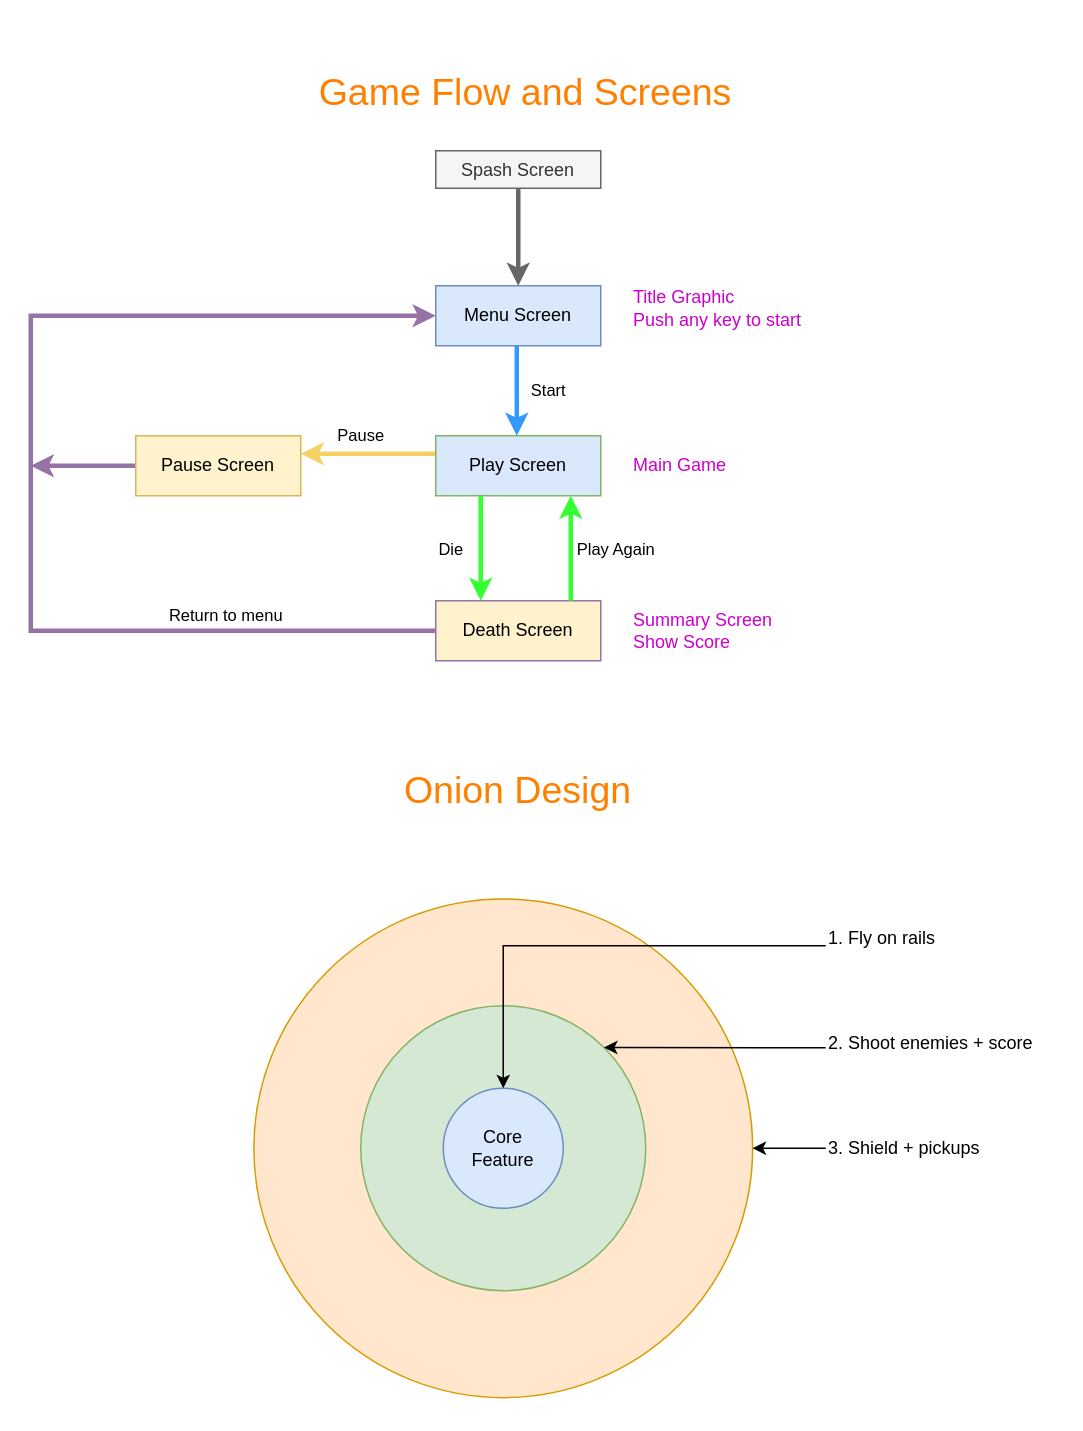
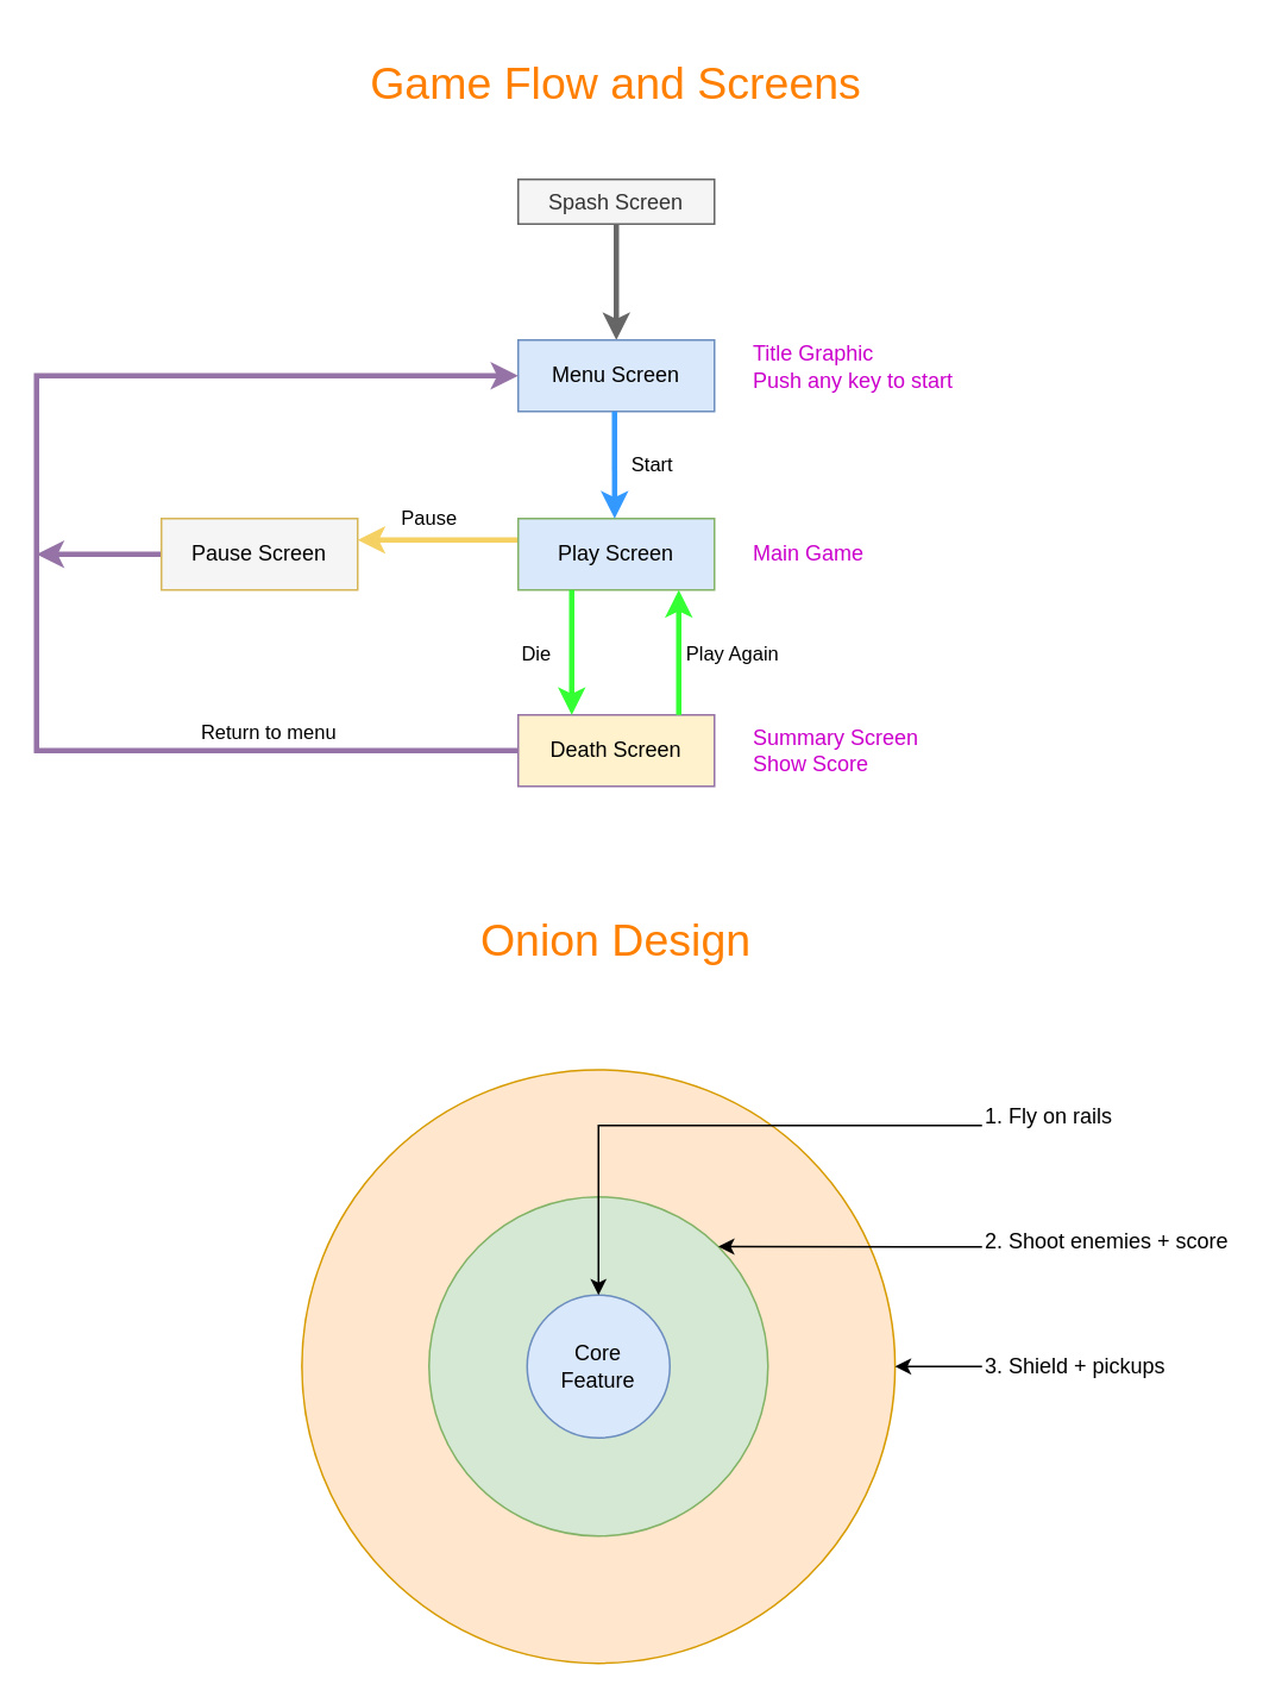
- <mxCell id="22" value="Game Flow and Screens" style="text;html=1;strokeColor=none;fillColor=none;align=center;verticalAlign=middle;whiteSpace=wrap;rounded=0;fontColor=#FF8000;fontSize=25;" parent="1" vertex="1"><mxGeometry x="205" y="35" width="290" height="50" as="geometry" /></mxCell>
+ <mxCell id="22" value="Game Flow and Screens" style="text;html=1;strokeColor=none;fillColor=none;align=center;verticalAlign=middle;whiteSpace=wrap;rounded=0;fontColor=#FF8000;fontSize=25;" parent="1" vertex="1"><mxGeometry x="200" y="20" width="290" height="50" as="geometry" /></mxCell>
- <mxCell id="10" value="Pause Screen" style="rounded=1;whiteSpace=wrap;html=1;arcSize=0;fillColor=#fff2cc;strokeColor=#d6b656;" parent="1" vertex="1"><mxGeometry x="90" y="290" width="110" height="40" as="geometry" /></mxCell>
+ <mxCell id="10" value="Pause Screen" style="rounded=1;whiteSpace=wrap;html=1;arcSize=0;fillColor=#f5f5f5;strokeColor=#d6b656;" parent="1" vertex="1"><mxGeometry x="90" y="290" width="110" height="40" as="geometry" /></mxCell>
